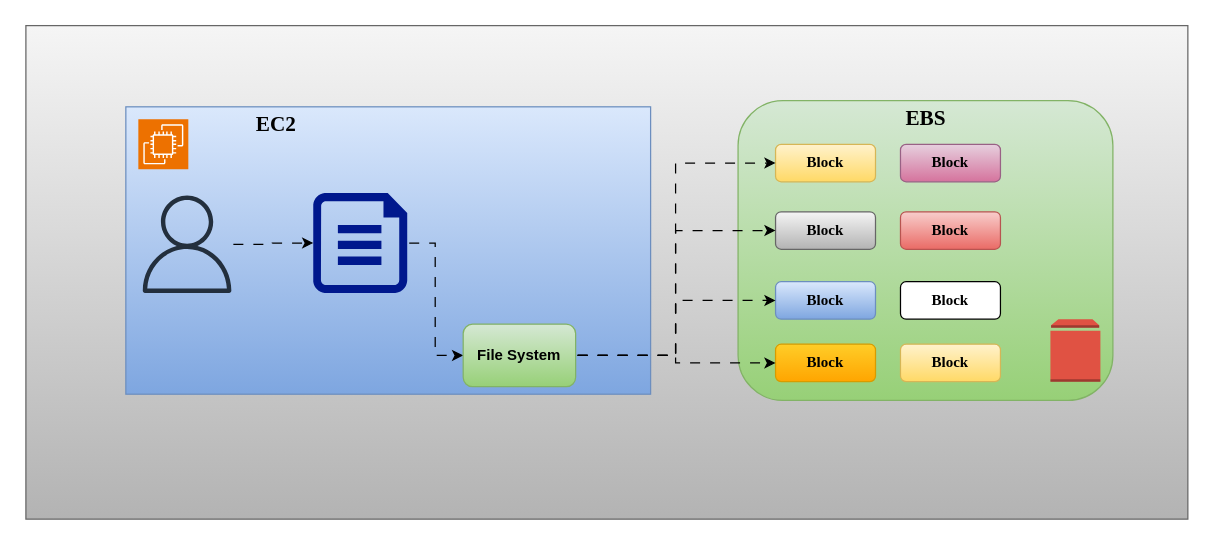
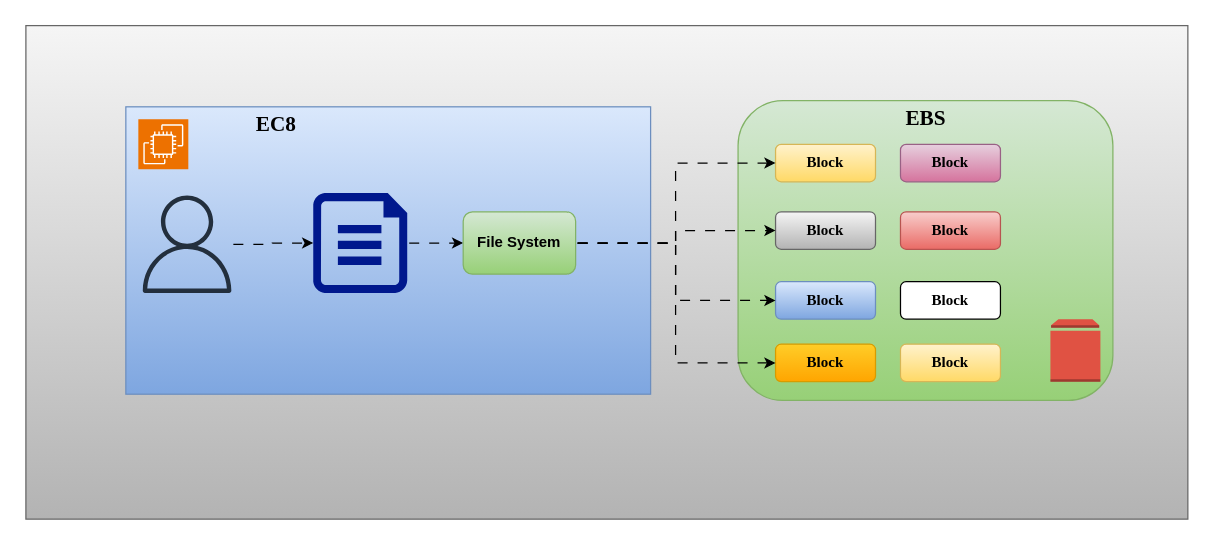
- <mxCell id="5" value="&lt;b&gt;&lt;font face=&quot;Comic Sans MS&quot; style=&quot;font-size: 17px;&quot;&gt;EC2&lt;/font&gt;&lt;/b&gt;" style="text;html=1;align=center;verticalAlign=middle;resizable=0;points=[];autosize=1;strokeColor=none;fillColor=none;" vertex="1" parent="1"><mxGeometry x="190" y="85" width="60" height="30" as="geometry" /></mxCell>
+ <mxCell id="5" value="&lt;b&gt;&lt;font face=&quot;Comic Sans MS&quot; style=&quot;font-size: 17px;&quot;&gt;EC8&lt;/font&gt;&lt;/b&gt;" style="text;html=1;align=center;verticalAlign=middle;resizable=0;points=[];autosize=1;strokeColor=none;fillColor=none;" vertex="1" parent="1"><mxGeometry x="190" y="85" width="60" height="30" as="geometry" /></mxCell>
- <mxCell id="10" value="&lt;b&gt;File System&lt;/b&gt;" style="rounded=1;whiteSpace=wrap;html=1;fillColor=#d5e8d4;gradientColor=#97d077;strokeColor=#82b366;" vertex="1" parent="1"><mxGeometry x="370" y="259" width="90" height="50" as="geometry" /></mxCell>
+ <mxCell id="10" value="&lt;b&gt;File System&lt;/b&gt;" style="rounded=1;whiteSpace=wrap;html=1;fillColor=#d5e8d4;gradientColor=#97d077;strokeColor=#82b366;" vertex="1" parent="1"><mxGeometry x="370" y="169" width="90" height="50" as="geometry" /></mxCell>
